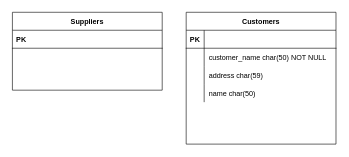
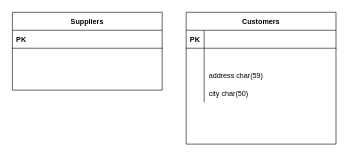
- <mxCell id="14" value="customer_name char(50) NOT NULL" style="shape=partialRectangle;overflow=hidden;connectable=0;fillColor=none;top=0;left=0;bottom=0;right=0;align=left;spacingLeft=6;" vertex="1" parent="12"><mxGeometry x="30" width="220" height="30" as="geometry" /></mxCell>
- <mxCell id="20" value="name char(50)" style="shape=partialRectangle;overflow=hidden;connectable=0;fillColor=none;top=0;left=0;bottom=0;right=0;align=left;spacingLeft=6;" vertex="1" parent="18"><mxGeometry x="30" width="220" height="30" as="geometry" /></mxCell>
+ <mxCell id="20" value="city char(50)" style="shape=partialRectangle;overflow=hidden;connectable=0;fillColor=none;top=0;left=0;bottom=0;right=0;align=left;spacingLeft=6;" vertex="1" parent="18"><mxGeometry x="30" width="220" height="30" as="geometry" /></mxCell>
